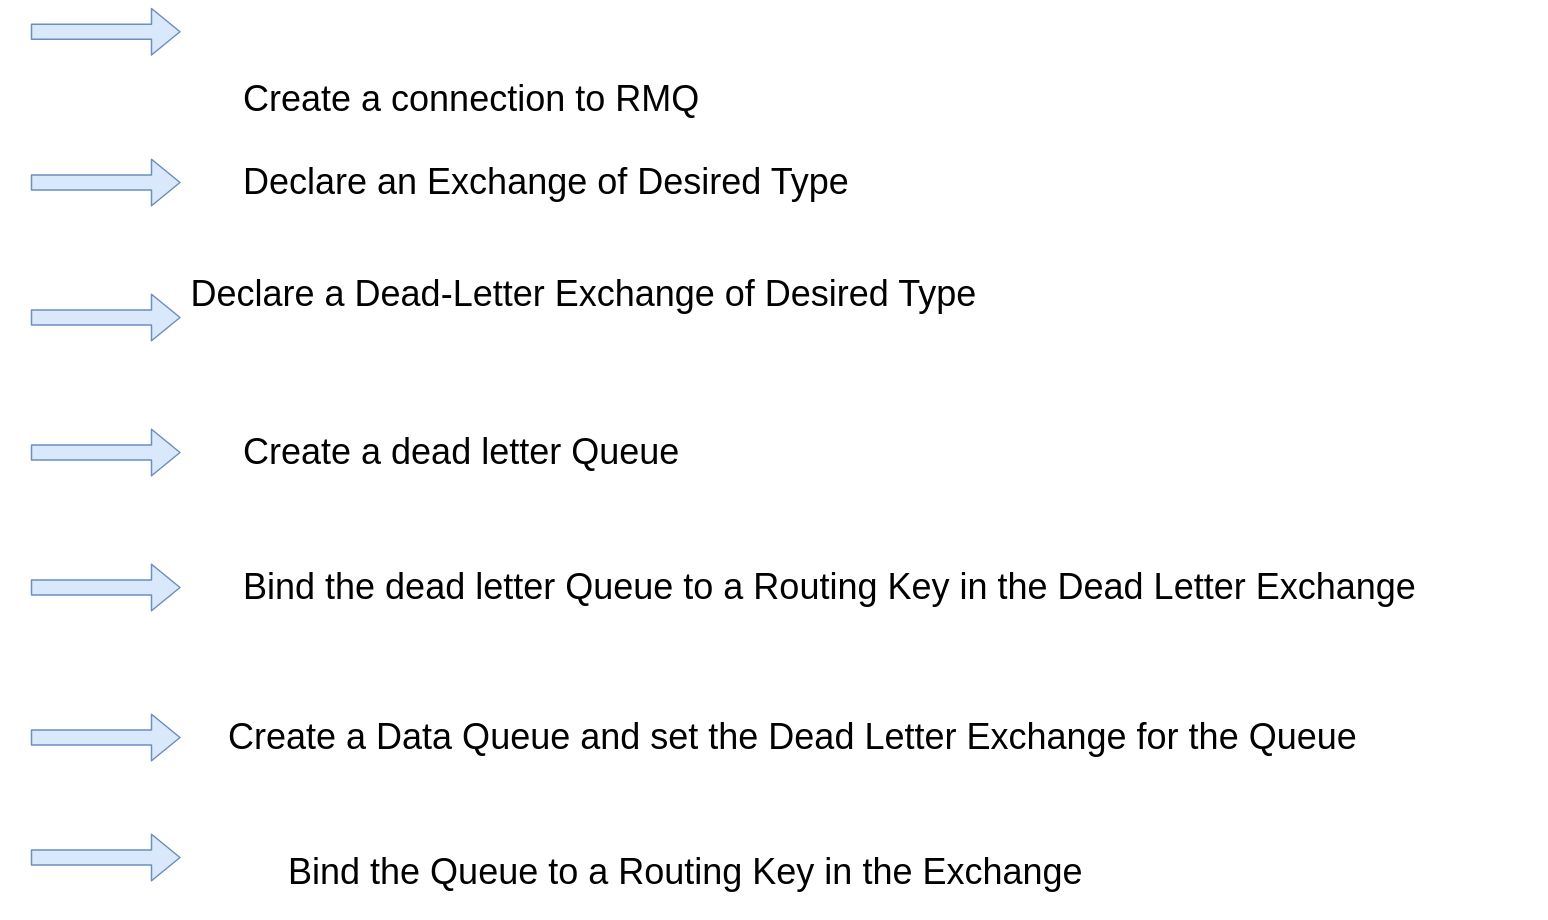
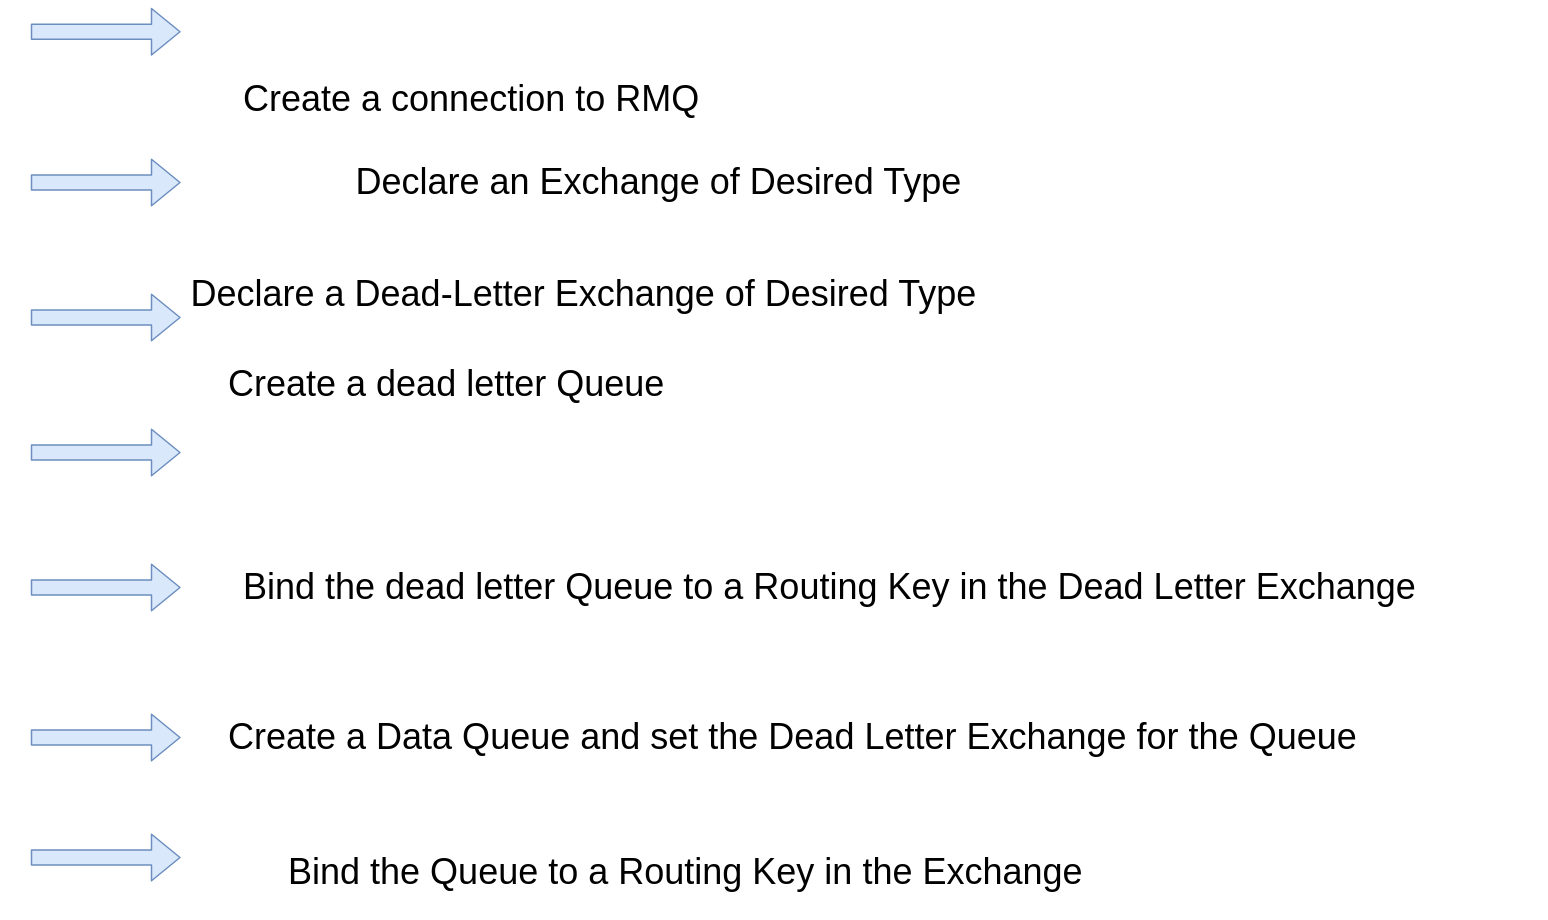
- <mxCell id="5" value="&lt;font style=&quot;font-size: 24px&quot;&gt;Declare an Exchange of Desired Type&lt;/font&gt;" style="text;html=1;strokeColor=none;fillColor=none;align=left;verticalAlign=middle;whiteSpace=wrap;rounded=0;" parent="1" vertex="1"><mxGeometry x="160" y="111" width="430" height="20" as="geometry" /></mxCell>
+ <mxCell id="5" value="&lt;font style=&quot;font-size: 24px&quot;&gt;Declare an Exchange of Desired Type&lt;/font&gt;" style="text;html=1;strokeColor=none;fillColor=none;align=left;verticalAlign=middle;whiteSpace=wrap;rounded=0;" parent="1" vertex="1"><mxGeometry x="235" y="111" width="430" height="20" as="geometry" /></mxCell>
- <mxCell id="13" value="&lt;font style=&quot;font-size: 24px&quot;&gt;Create a dead letter Queue&lt;/font&gt;" style="text;html=1;strokeColor=none;fillColor=none;align=left;verticalAlign=middle;whiteSpace=wrap;rounded=0;" vertex="1" parent="1"><mxGeometry x="160" y="291" width="850" height="20" as="geometry" /></mxCell>
+ <mxCell id="13" value="&lt;font style=&quot;font-size: 24px&quot;&gt;Create a dead letter Queue&lt;/font&gt;" style="text;html=1;strokeColor=none;fillColor=none;align=left;verticalAlign=middle;whiteSpace=wrap;rounded=0;" vertex="1" parent="1"><mxGeometry x="150" y="246" width="850" height="20" as="geometry" /></mxCell>
